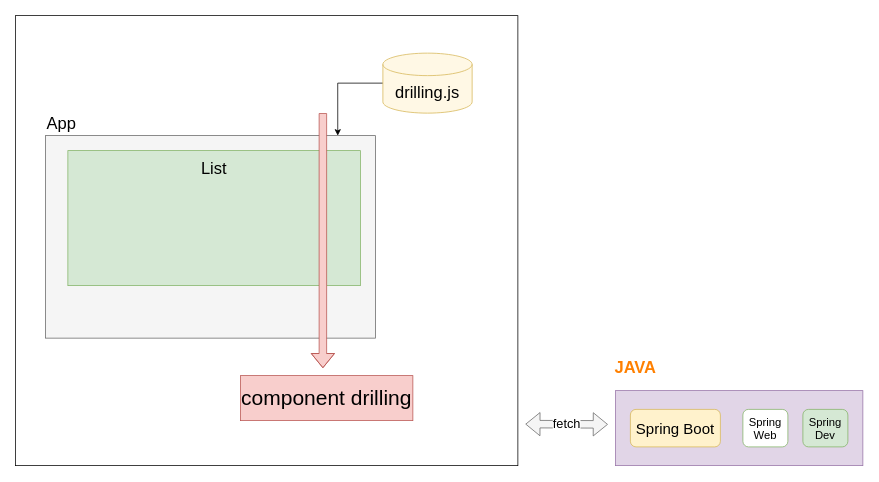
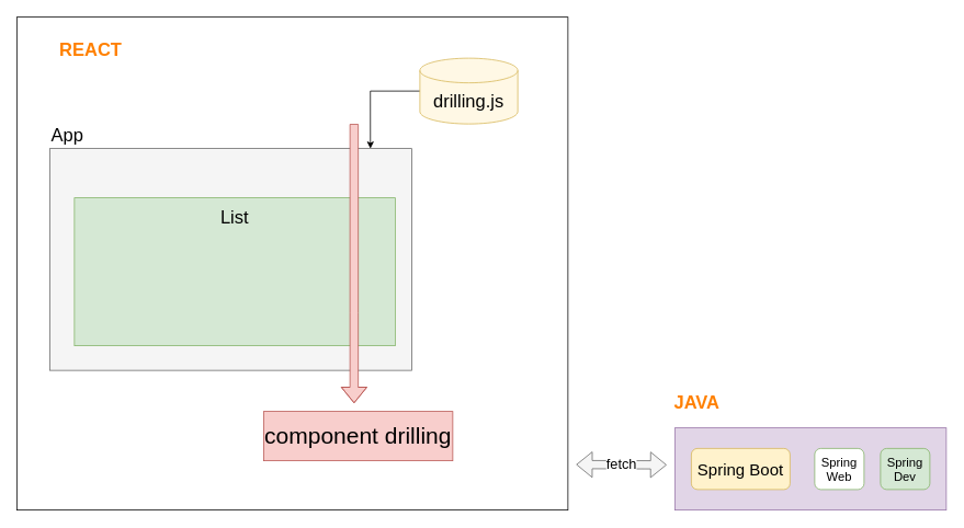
+ <mxCell id="10" value="REACT" style="text;html=1;strokeColor=none;fillColor=none;align=center;verticalAlign=middle;whiteSpace=wrap;rounded=0;fontSize=22;fontStyle=1;fontColor=#FF8000;" parent="1" vertex="1"><mxGeometry x="60" y="50" width="100" height="20" as="geometry" /></mxCell>
- <mxCell id="7" value="List&lt;br&gt;&lt;br&gt;&lt;br&gt;&lt;br&gt;&lt;br&gt;&lt;br&gt;" style="rounded=0;whiteSpace=wrap;html=1;fontSize=22;align=center;fillColor=#d5e8d4;strokeColor=#82b366;" parent="1" vertex="1"><mxGeometry x="90" y="200" width="390" height="180" as="geometry" /></mxCell>
+ <mxCell id="7" value="List&lt;br&gt;&lt;br&gt;&lt;br&gt;&lt;br&gt;&lt;br&gt;&lt;br&gt;" style="rounded=0;whiteSpace=wrap;html=1;fontSize=22;align=center;fillColor=#d5e8d4;strokeColor=#82b366;" parent="1" vertex="1"><mxGeometry x="90" y="240" width="390" height="180" as="geometry" /></mxCell>
